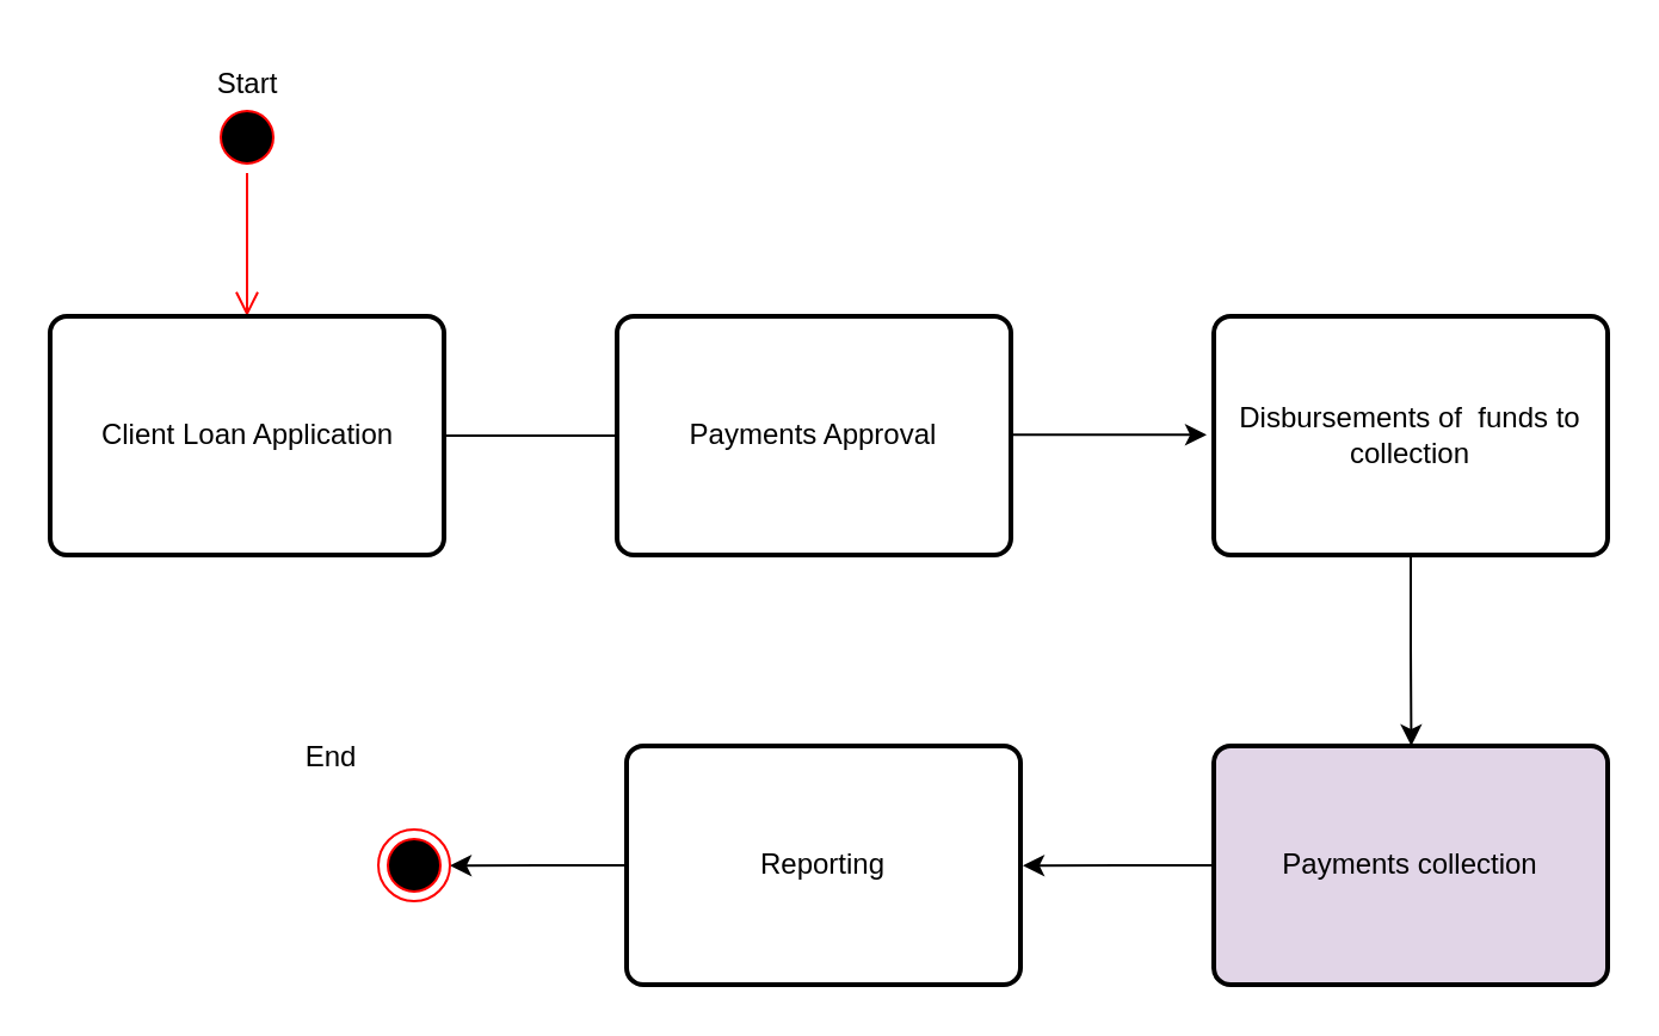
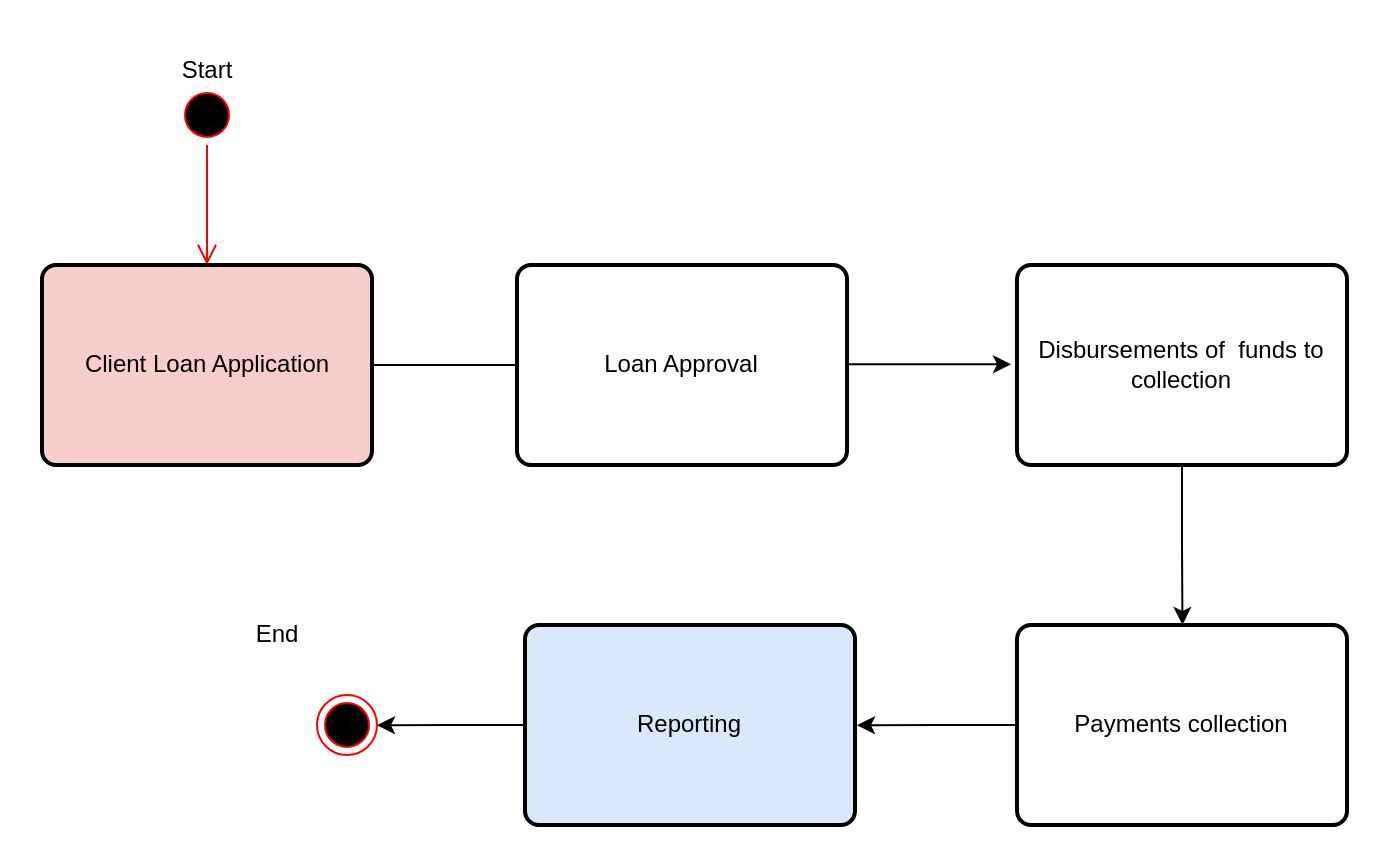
- <mxCell id="5" value="Client Loan Application" style="rounded=1;whiteSpace=wrap;html=1;absoluteArcSize=1;arcSize=14;strokeWidth=2;" vertex="1" parent="1"><mxGeometry x="20.5" y="132" width="165" height="100" as="geometry" /></mxCell>
+ <mxCell id="5" value="Client Loan Application" style="rounded=1;whiteSpace=wrap;html=1;absoluteArcSize=1;arcSize=14;strokeWidth=2;fillColor=#f8cecc;" vertex="1" parent="1"><mxGeometry x="20.5" y="132" width="165" height="100" as="geometry" /></mxCell>
- <mxCell id="6" value="Payments Approval" style="rounded=1;whiteSpace=wrap;html=1;absoluteArcSize=1;arcSize=14;strokeWidth=2;" vertex="1" parent="1"><mxGeometry x="258" y="132" width="165" height="100" as="geometry" /></mxCell>
+ <mxCell id="6" value="Loan Approval" style="rounded=1;whiteSpace=wrap;html=1;absoluteArcSize=1;arcSize=14;strokeWidth=2;" vertex="1" parent="1"><mxGeometry x="258" y="132" width="165" height="100" as="geometry" /></mxCell>
- <mxCell id="13" value="Reporting" style="rounded=1;whiteSpace=wrap;html=1;absoluteArcSize=1;arcSize=14;strokeWidth=2;" vertex="1" parent="1"><mxGeometry x="262" y="312" width="165" height="100" as="geometry" /></mxCell>
+ <mxCell id="13" value="Reporting" style="rounded=1;whiteSpace=wrap;html=1;absoluteArcSize=1;arcSize=14;strokeWidth=2;fillColor=#dae8fc;" vertex="1" parent="1"><mxGeometry x="262" y="312" width="165" height="100" as="geometry" /></mxCell>
- <mxCell id="11" value="Payments collection" style="rounded=1;whiteSpace=wrap;html=1;absoluteArcSize=1;arcSize=14;strokeWidth=2;fillColor=#e1d5e7;" vertex="1" parent="1"><mxGeometry x="508" y="312" width="165" height="100" as="geometry" /></mxCell>
+ <mxCell id="11" value="Payments collection" style="rounded=1;whiteSpace=wrap;html=1;absoluteArcSize=1;arcSize=14;strokeWidth=2;" vertex="1" parent="1"><mxGeometry x="508" y="312" width="165" height="100" as="geometry" /></mxCell>
